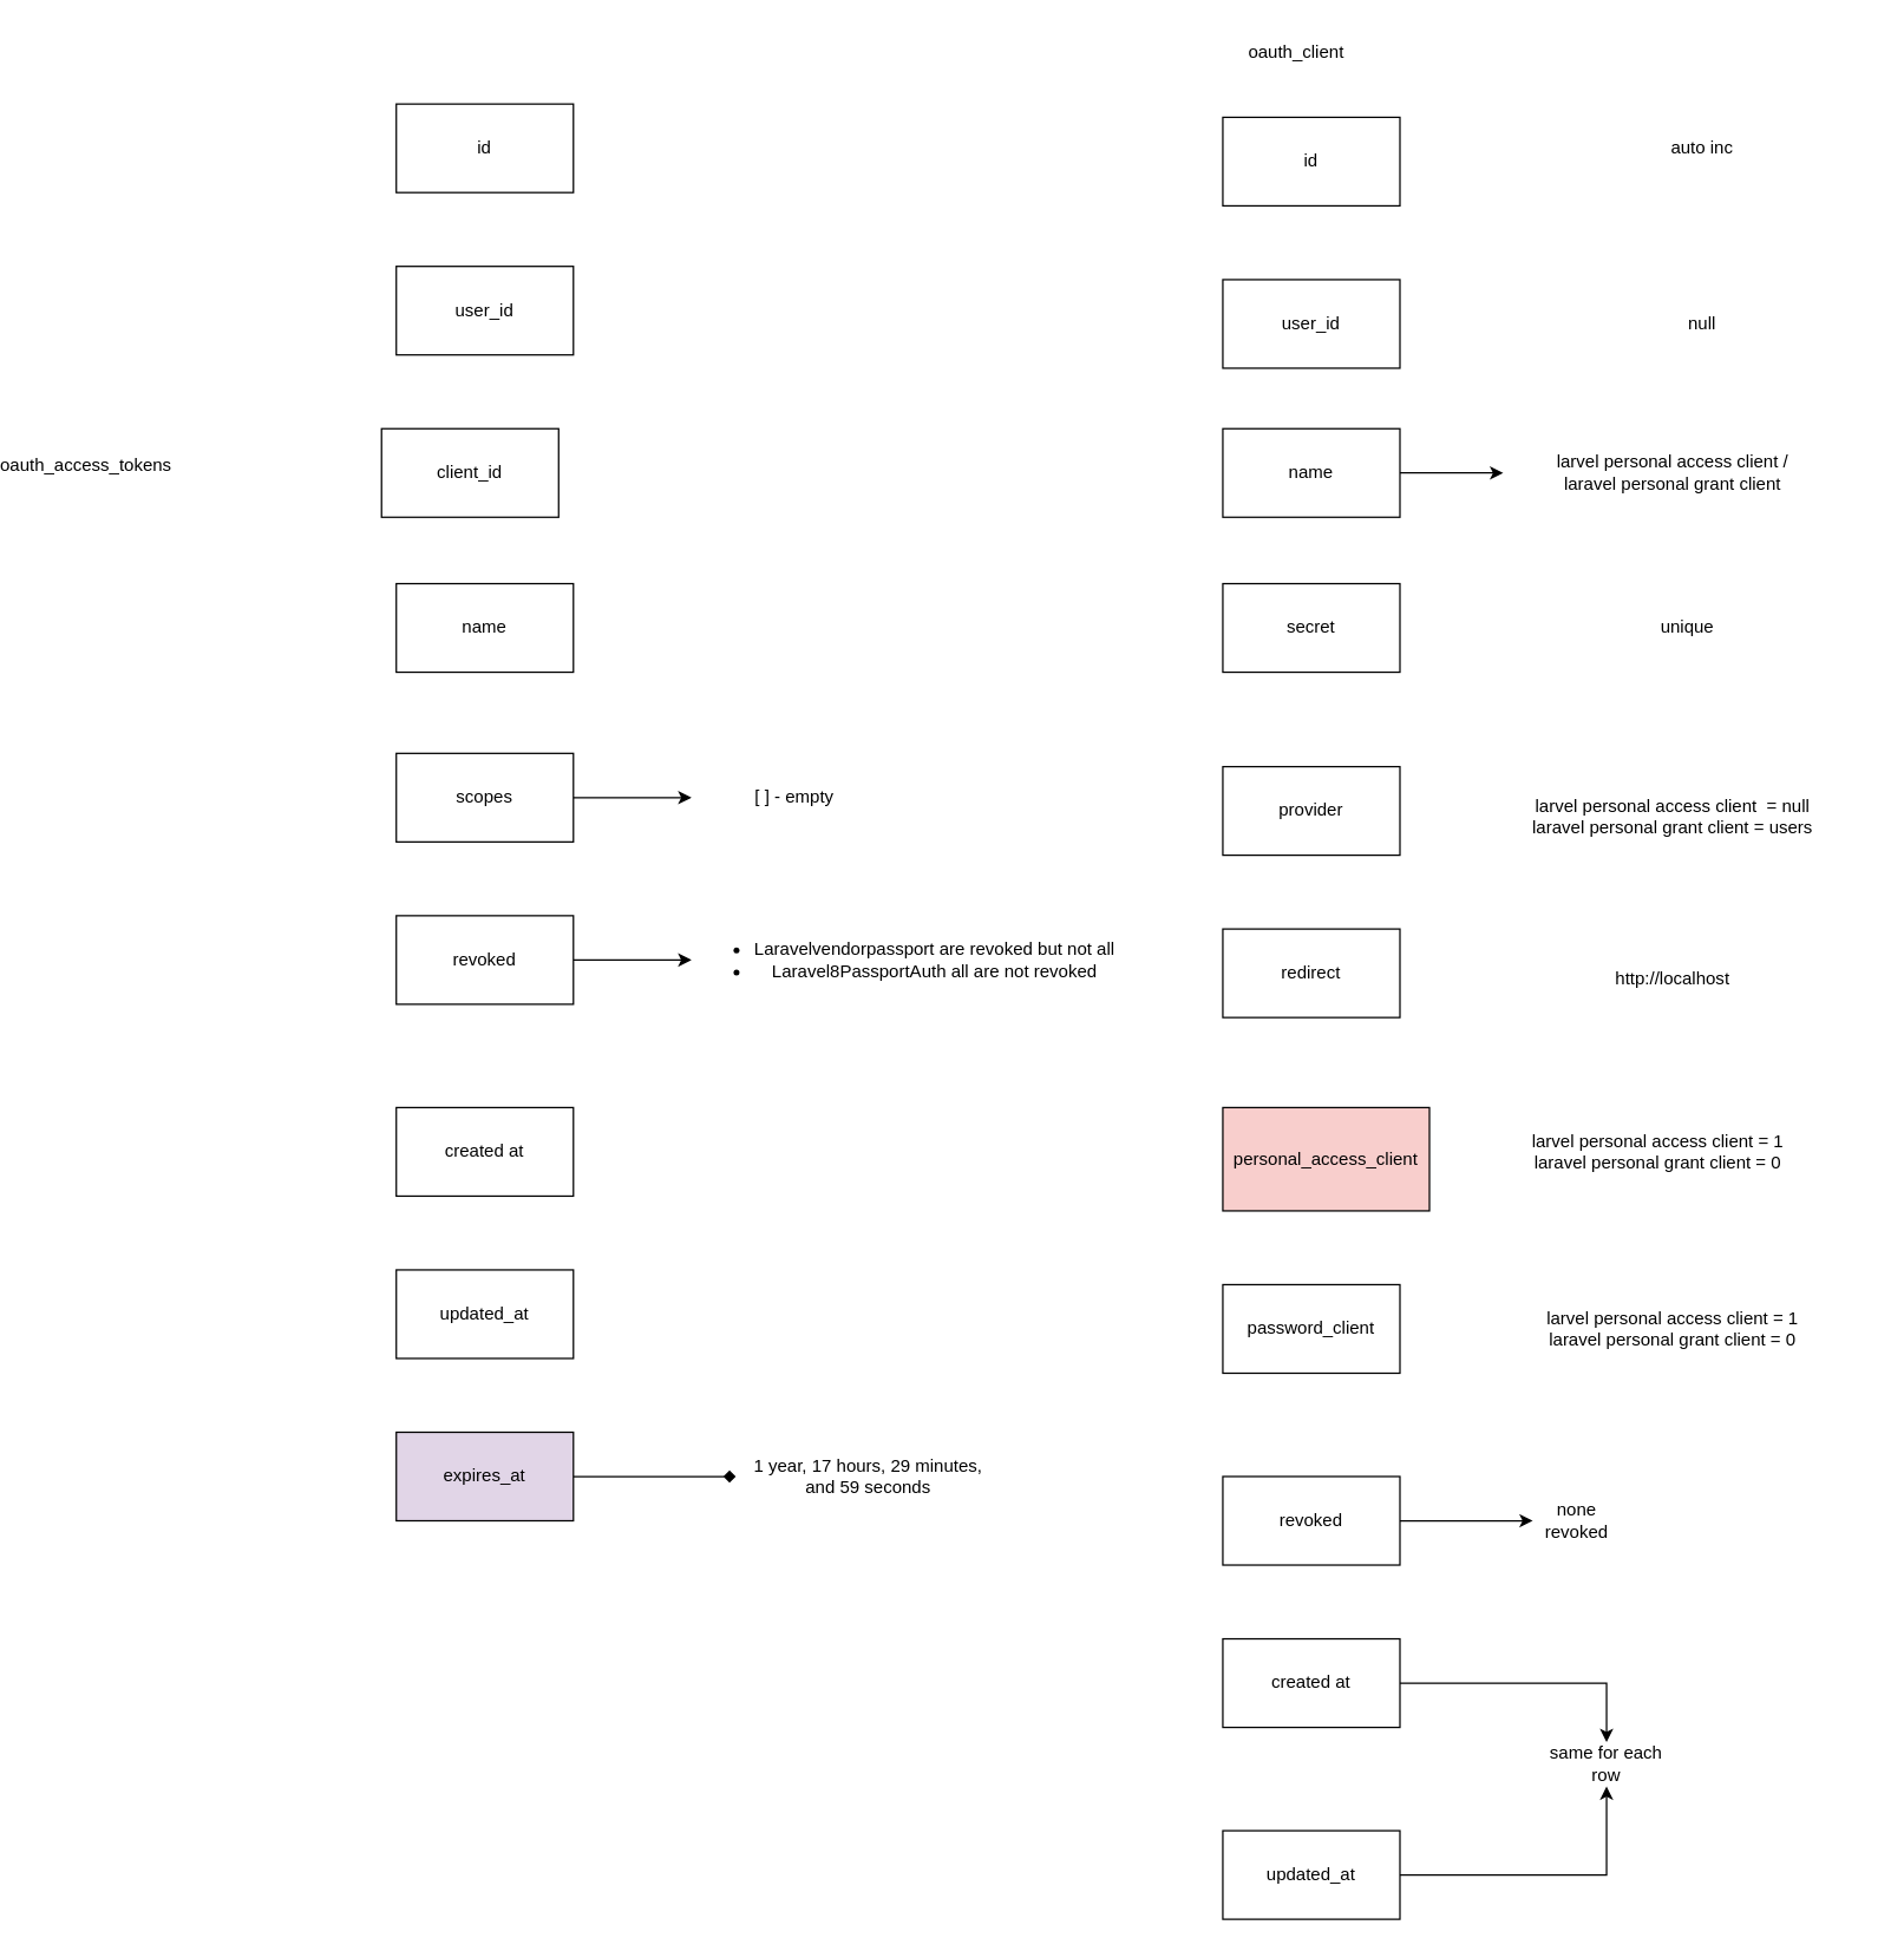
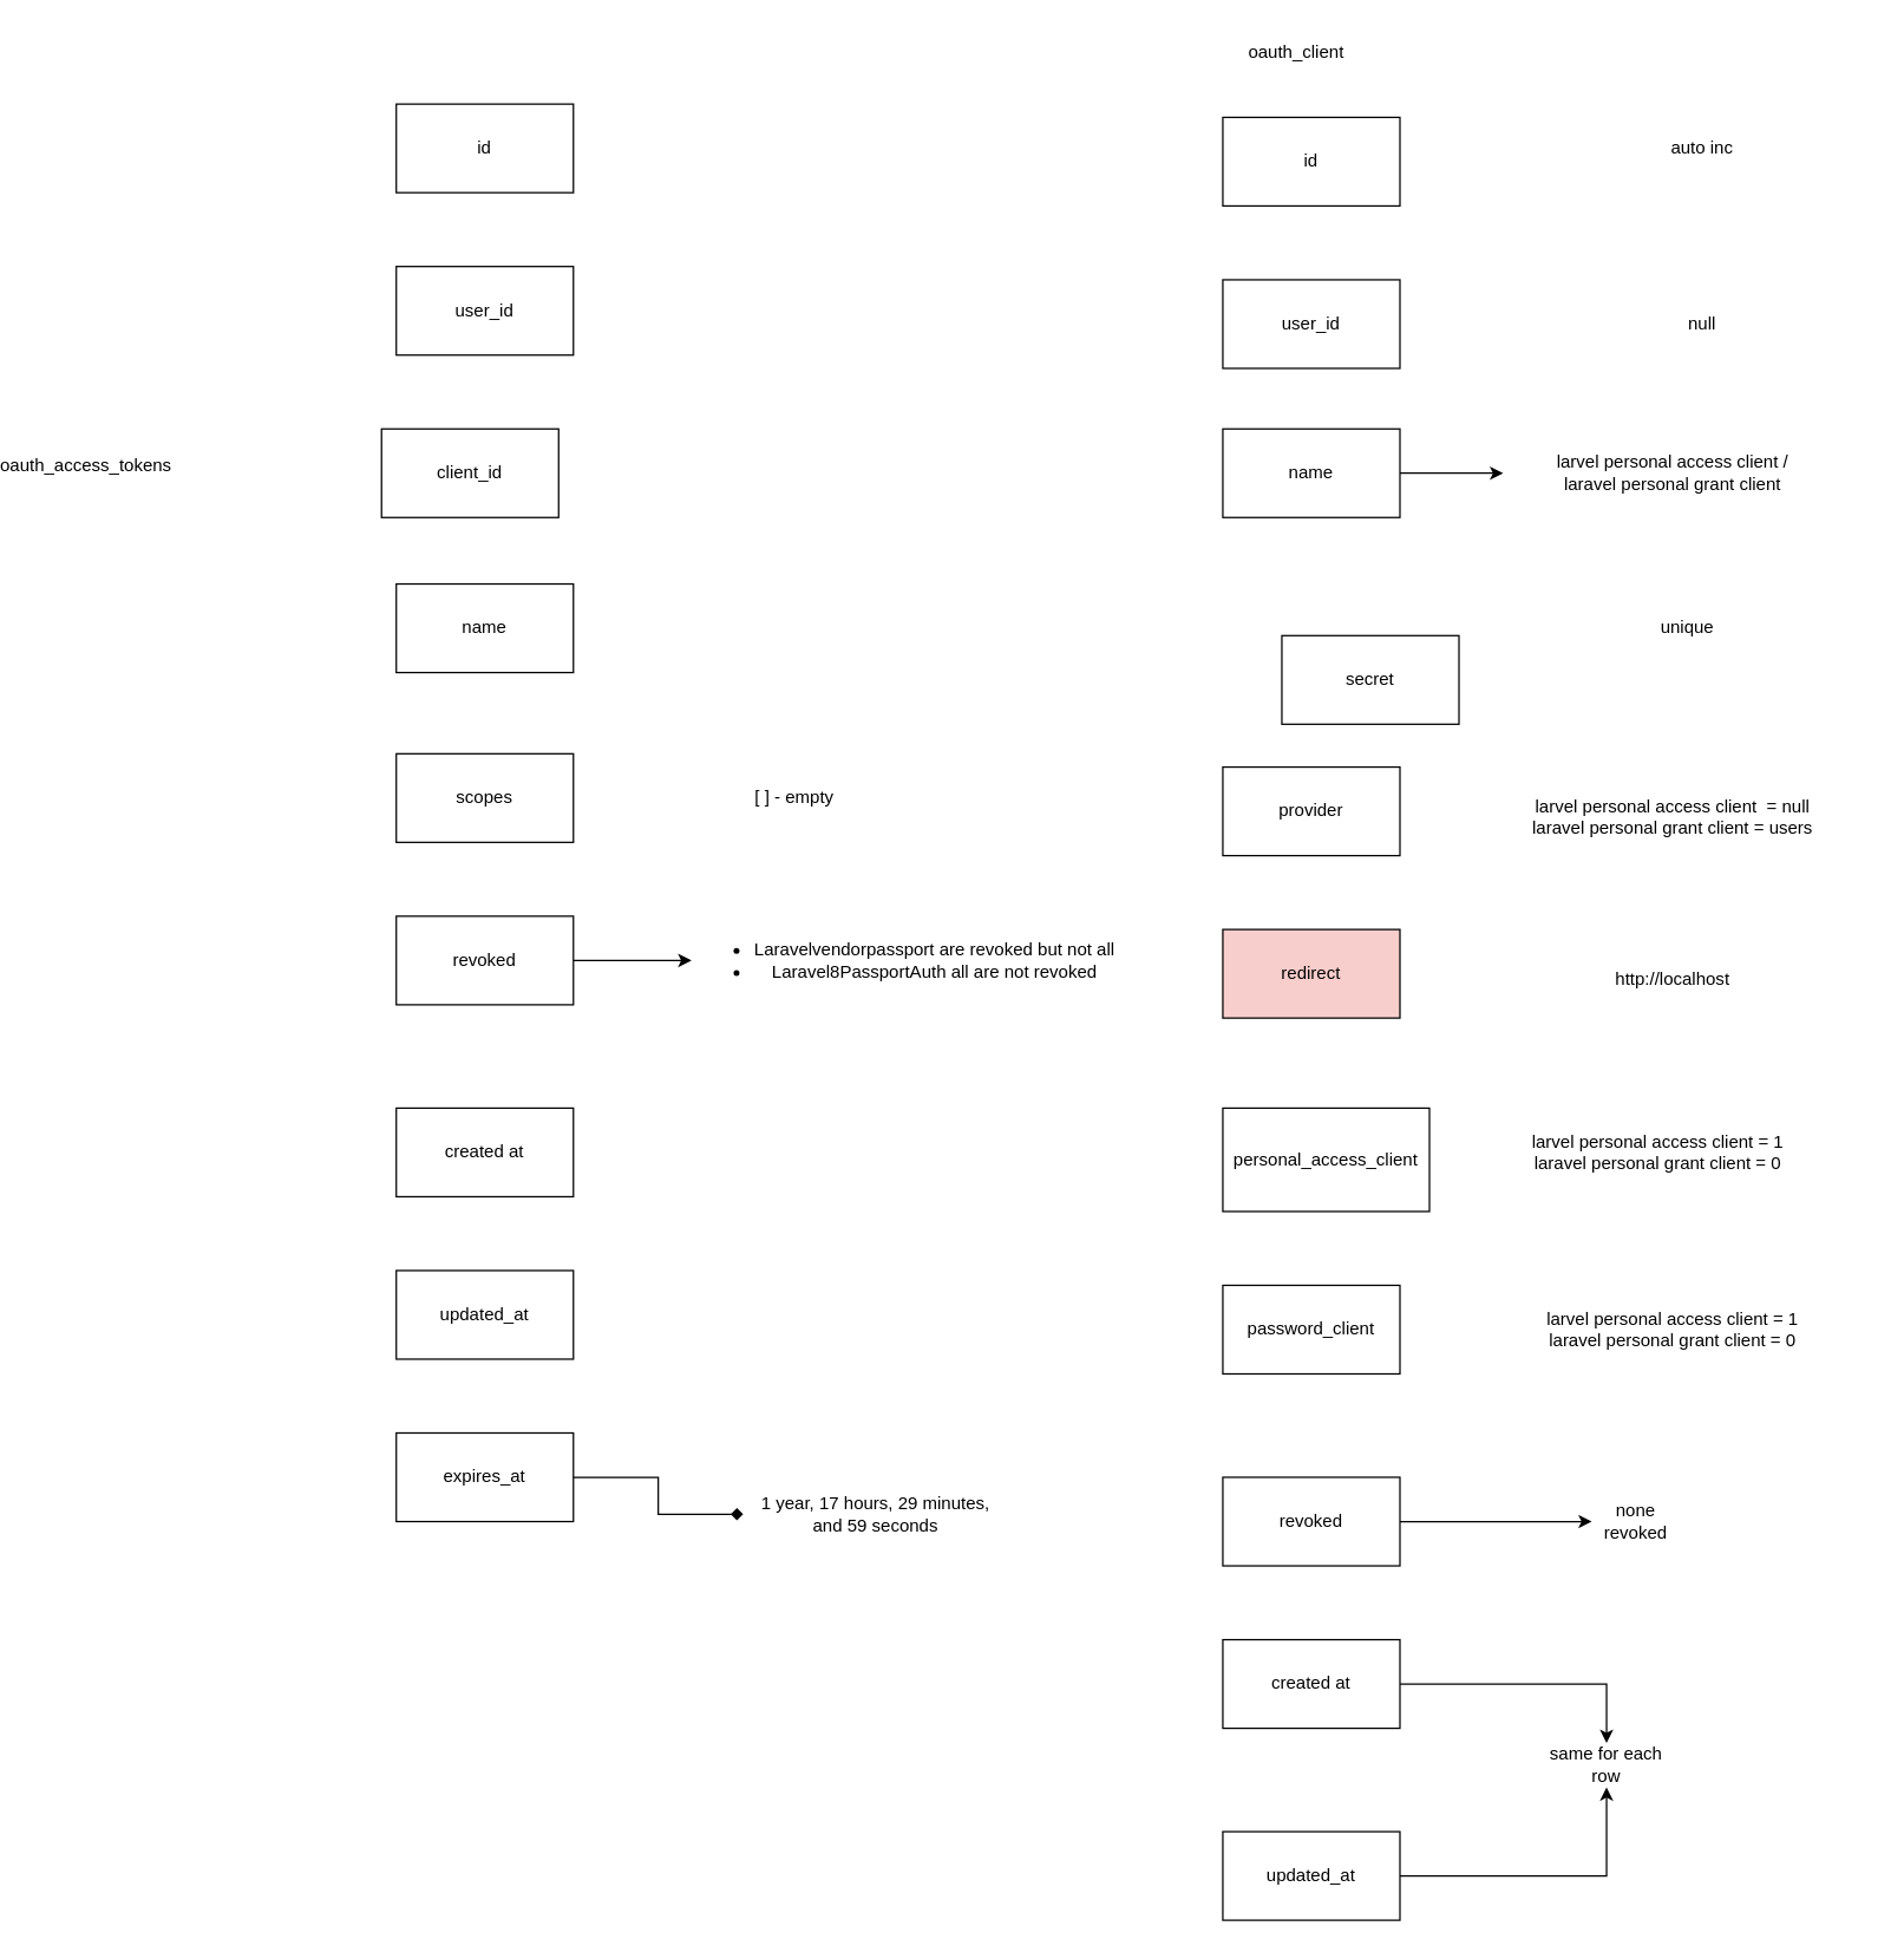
- <mxCell id="23" value="secret" style="rounded=0;whiteSpace=wrap;html=1;" vertex="1" parent="1"><mxGeometry x="820" y="395" width="120" height="60" as="geometry" /></mxCell>
+ <mxCell id="23" value="secret" style="rounded=0;whiteSpace=wrap;html=1;" vertex="1" parent="1"><mxGeometry x="860" y="430" width="120" height="60" as="geometry" /></mxCell>
- <mxCell id="8" value="" style="edgeStyle=orthogonalEdgeStyle;rounded=0;orthogonalLoop=1;jettySize=auto;html=1;" edge="1" parent="1" source="9" target="16"><mxGeometry relative="1" as="geometry" /></mxCell>
- <mxCell id="19" value="redirect" style="rounded=0;whiteSpace=wrap;html=1;" vertex="1" parent="1"><mxGeometry x="820" y="629" width="120" height="60" as="geometry" /></mxCell>
+ <mxCell id="19" value="redirect" style="rounded=0;whiteSpace=wrap;html=1;fillColor=#f8cecc;" vertex="1" parent="1"><mxGeometry x="820" y="629" width="120" height="60" as="geometry" /></mxCell>
- <mxCell id="28" value="personal_access_client" style="rounded=0;whiteSpace=wrap;html=1;fillColor=#f8cecc;" vertex="1" parent="1"><mxGeometry x="820" y="750" width="140" height="70" as="geometry" /></mxCell>
+ <mxCell id="28" value="personal_access_client" style="rounded=0;whiteSpace=wrap;html=1;" vertex="1" parent="1"><mxGeometry x="820" y="750" width="140" height="70" as="geometry" /></mxCell>
- <mxCell id="14" value="expires_at" style="rounded=0;whiteSpace=wrap;html=1;fillColor=#e1d5e7;" vertex="1" parent="1"><mxGeometry x="260" y="970" width="120" height="60" as="geometry" /></mxCell>
+ <mxCell id="14" value="expires_at" style="rounded=0;whiteSpace=wrap;html=1;" vertex="1" parent="1"><mxGeometry x="260" y="970" width="120" height="60" as="geometry" /></mxCell>
- <mxCell id="43" value="1 year, 17 hours, 29 minutes, and 59 seconds" style="text;html=1;align=center;verticalAlign=middle;whiteSpace=wrap;rounded=0;" vertex="1" parent="1"><mxGeometry x="490" y="960" width="180" height="80" as="geometry" /></mxCell>
+ <mxCell id="43" value="1 year, 17 hours, 29 minutes, and 59 seconds" style="text;html=1;align=center;verticalAlign=middle;whiteSpace=wrap;rounded=0;" vertex="1" parent="1"><mxGeometry x="495" y="985" width="180" height="80" as="geometry" /></mxCell>
- <mxCell id="33" value="none revoked" style="text;html=1;align=center;verticalAlign=middle;whiteSpace=wrap;rounded=0;" vertex="1" parent="1"><mxGeometry x="1030" y="1015" width="60" height="30" as="geometry" /></mxCell>
+ <mxCell id="33" value="none revoked" style="text;html=1;align=center;verticalAlign=middle;whiteSpace=wrap;rounded=0;" vertex="1" parent="1"><mxGeometry x="1070" y="1015" width="60" height="30" as="geometry" /></mxCell>
